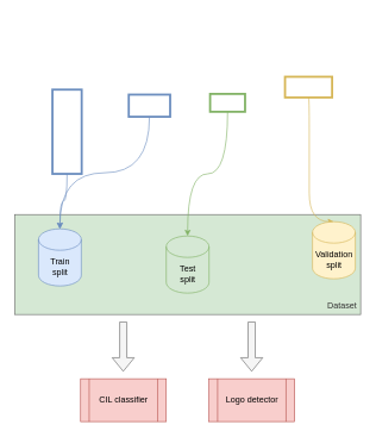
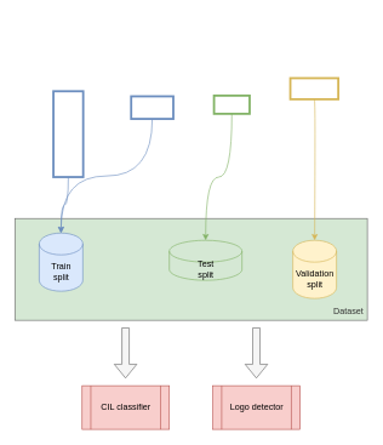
- <mxCell id="14" value="Validation&lt;br&gt;split" style="shape=cylinder3;whiteSpace=wrap;html=1;boundedLbl=1;backgroundOutline=1;size=15;strokeWidth=1;fillColor=#fff2cc;strokeColor=#d6b656;" parent="1" vertex="1"><mxGeometry x="437.5" y="310" width="60" height="80" as="geometry" /></mxCell>
+ <mxCell id="14" value="Validation&lt;br&gt;split" style="shape=cylinder3;whiteSpace=wrap;html=1;boundedLbl=1;backgroundOutline=1;size=15;strokeWidth=1;fillColor=#fff2cc;strokeColor=#d6b656;" parent="1" vertex="1"><mxGeometry x="402.5" y="330" width="60" height="80" as="geometry" /></mxCell>
- <mxCell id="13" value="Test&lt;br&gt;split" style="shape=cylinder3;whiteSpace=wrap;html=1;boundedLbl=1;backgroundOutline=1;size=15;strokeWidth=1;fillColor=#d5e8d4;strokeColor=#82b366;" parent="1" vertex="1"><mxGeometry x="232.5" y="330" width="60" height="80" as="geometry" /></mxCell>
+ <mxCell id="13" value="Test&lt;br&gt;split" style="shape=cylinder3;whiteSpace=wrap;html=1;boundedLbl=1;backgroundOutline=1;size=15;strokeWidth=1;fillColor=#d5e8d4;strokeColor=#82b366;" parent="1" vertex="1"><mxGeometry x="232.5" y="330" width="100" height="55" as="geometry" /></mxCell>
